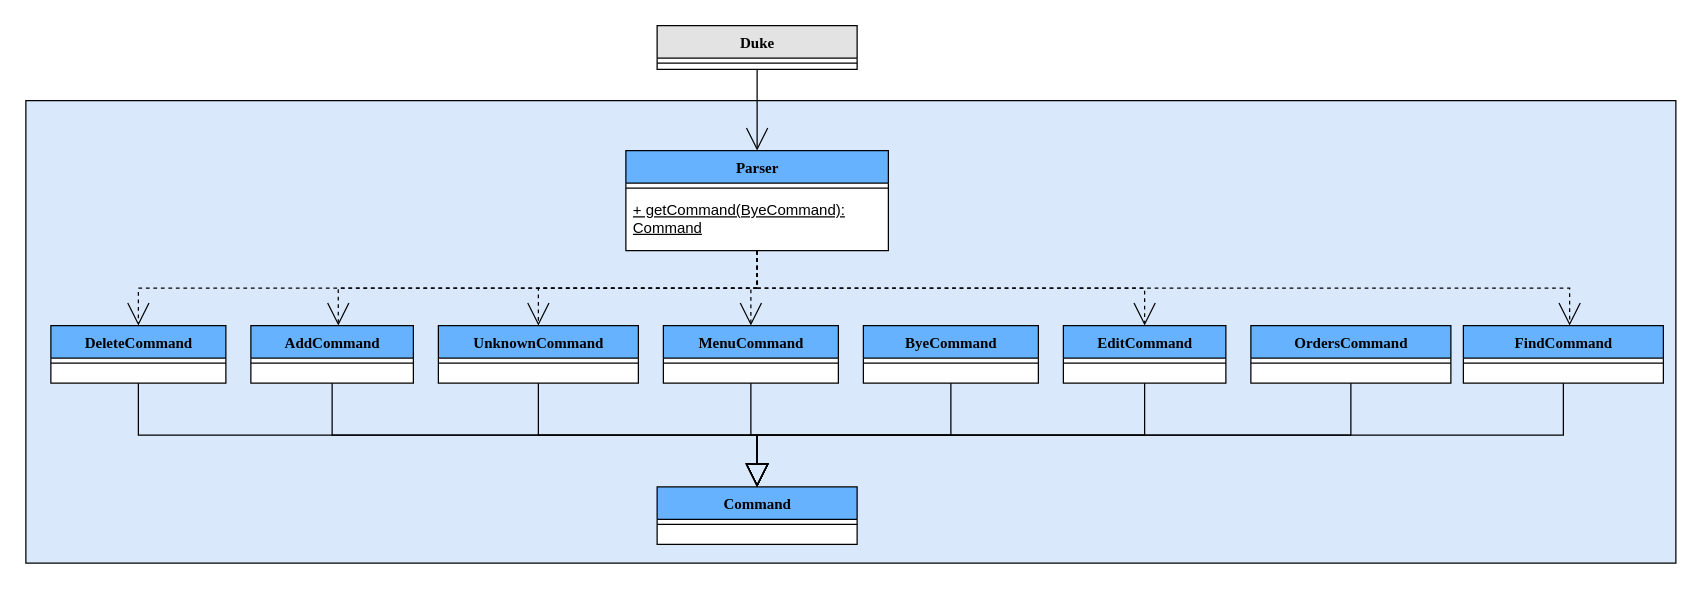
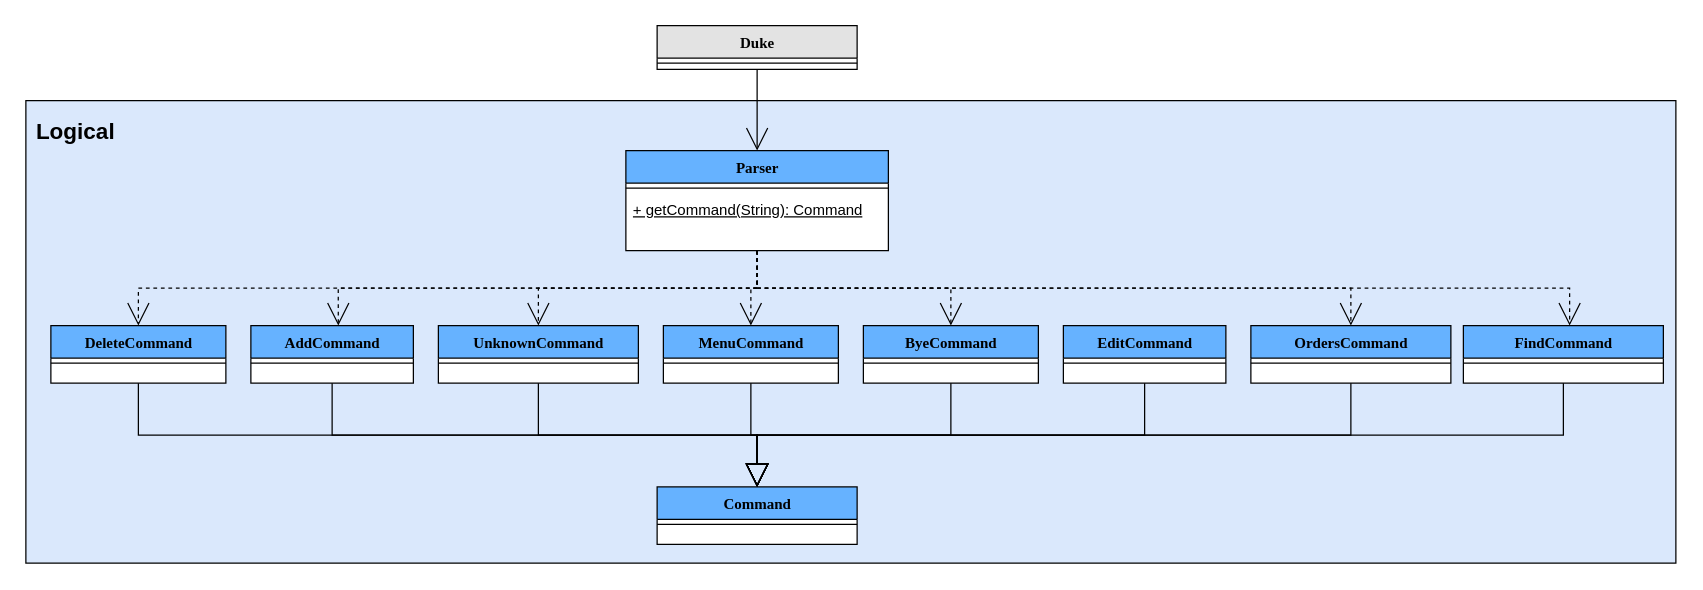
+ <mxCell id="43" value="&lt;b&gt;&lt;font style=&quot;font-size: 18px&quot;&gt;Logical&lt;/font&gt;&lt;/b&gt;" style="text;html=1;strokeColor=none;fillColor=none;align=center;verticalAlign=middle;whiteSpace=wrap;rounded=0;shadow=0;" vertex="1" parent="1"><mxGeometry x="30" y="90" width="60" height="30" as="geometry" /></mxCell>
- <mxCell id="5" value="&lt;u&gt;+ getCommand(ByeCommand): Command&lt;/u&gt;" style="text;html=1;strokeColor=none;fillColor=none;align=left;verticalAlign=top;spacingLeft=4;spacingRight=4;whiteSpace=wrap;overflow=hidden;rotatable=0;points=[[0,0.5],[1,0.5]];portConstraint=eastwest;" parent="3" vertex="1"><mxGeometry y="34" width="210" height="36" as="geometry" /></mxCell>
+ <mxCell id="5" value="&lt;u&gt;+ getCommand(String): Command&lt;/u&gt;" style="text;html=1;strokeColor=none;fillColor=none;align=left;verticalAlign=top;spacingLeft=4;spacingRight=4;whiteSpace=wrap;overflow=hidden;rotatable=0;points=[[0,0.5],[1,0.5]];portConstraint=eastwest;" parent="3" vertex="1"><mxGeometry y="34" width="210" height="36" as="geometry" /></mxCell>
+ <mxCell id="29" style="edgeStyle=orthogonalEdgeStyle;rounded=0;html=1;dashed=1;labelBackgroundColor=none;startArrow=none;startFill=0;startSize=8;endArrow=open;endFill=0;endSize=16;fontFamily=Verdana;fontSize=12;entryX=0.5;entryY=0;entryDx=0;entryDy=0;exitX=0.5;exitY=1;exitDx=0;exitDy=0;" parent="1" source="3" target="19" edge="1"><mxGeometry relative="1" as="geometry"><Array as="points"><mxPoint x="605" y="230" /><mxPoint x="760" y="230" /></Array><mxPoint x="615" y="210" as="sourcePoint" /><mxPoint x="550" y="270" as="targetPoint" /></mxGeometry></mxCell>
- <mxCell id="30" style="edgeStyle=orthogonalEdgeStyle;rounded=0;html=1;dashed=1;labelBackgroundColor=none;startArrow=none;startFill=0;startSize=8;endArrow=open;endFill=0;endSize=16;fontFamily=Verdana;fontSize=12;entryX=0.5;entryY=0;entryDx=0;entryDy=0;exitX=0.5;exitY=1;exitDx=0;exitDy=0;" parent="1" source="3" target="17" edge="1"><mxGeometry relative="1" as="geometry"><Array as="points"><mxPoint x="605" y="230" /><mxPoint x="915" y="230" /></Array><mxPoint x="615" y="210" as="sourcePoint" /><mxPoint x="710" y="270" as="targetPoint" /></mxGeometry></mxCell>
+ <mxCell id="31" style="edgeStyle=orthogonalEdgeStyle;rounded=0;html=1;dashed=1;labelBackgroundColor=none;startArrow=none;startFill=0;startSize=8;endArrow=open;endFill=0;endSize=16;fontFamily=Verdana;fontSize=12;entryX=0.5;entryY=0;entryDx=0;entryDy=0;exitX=0.5;exitY=1;exitDx=0;exitDy=0;" parent="1" source="3" target="15" edge="1"><mxGeometry relative="1" as="geometry"><Array as="points"><mxPoint x="605" y="230" /><mxPoint x="1080" y="230" /></Array><mxPoint x="615" y="210" as="sourcePoint" /><mxPoint x="925" y="270" as="targetPoint" /></mxGeometry></mxCell>
